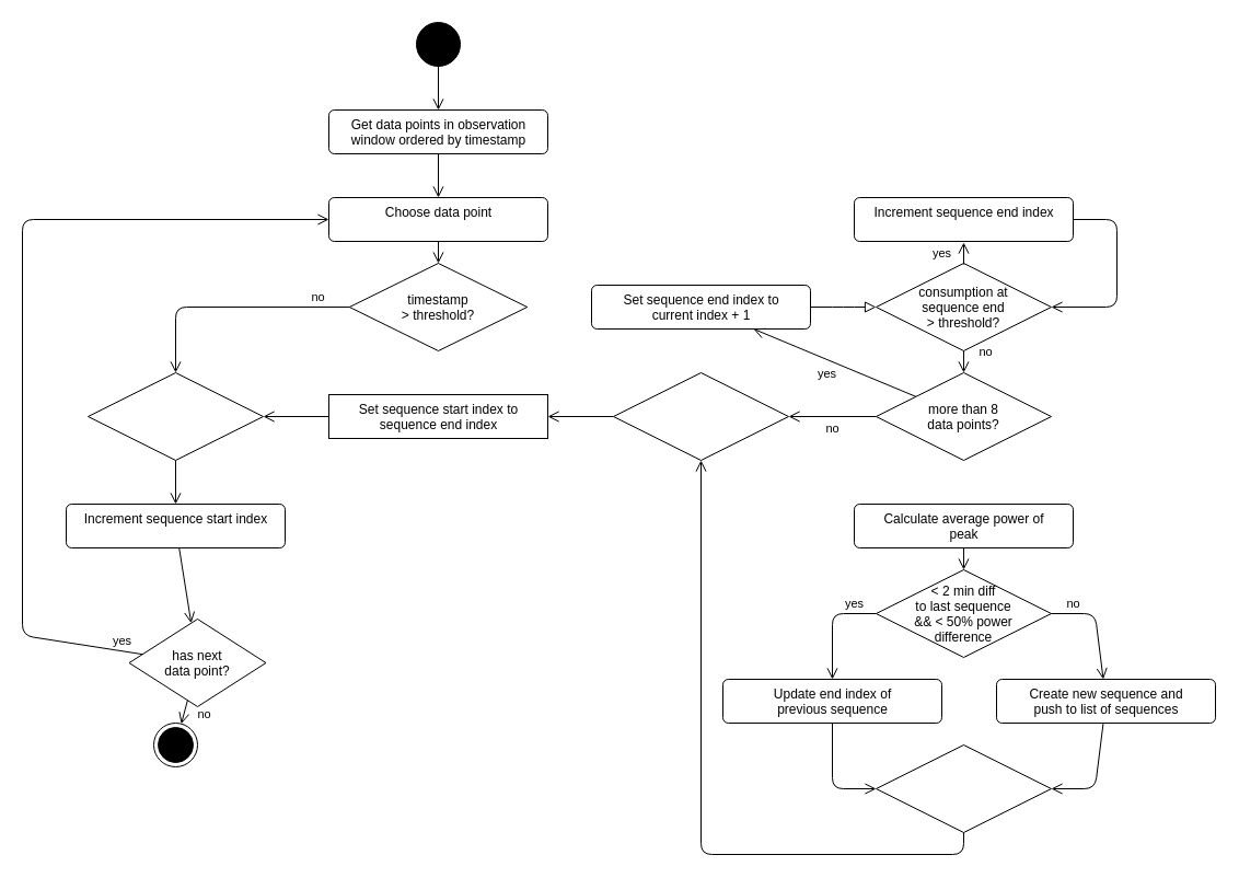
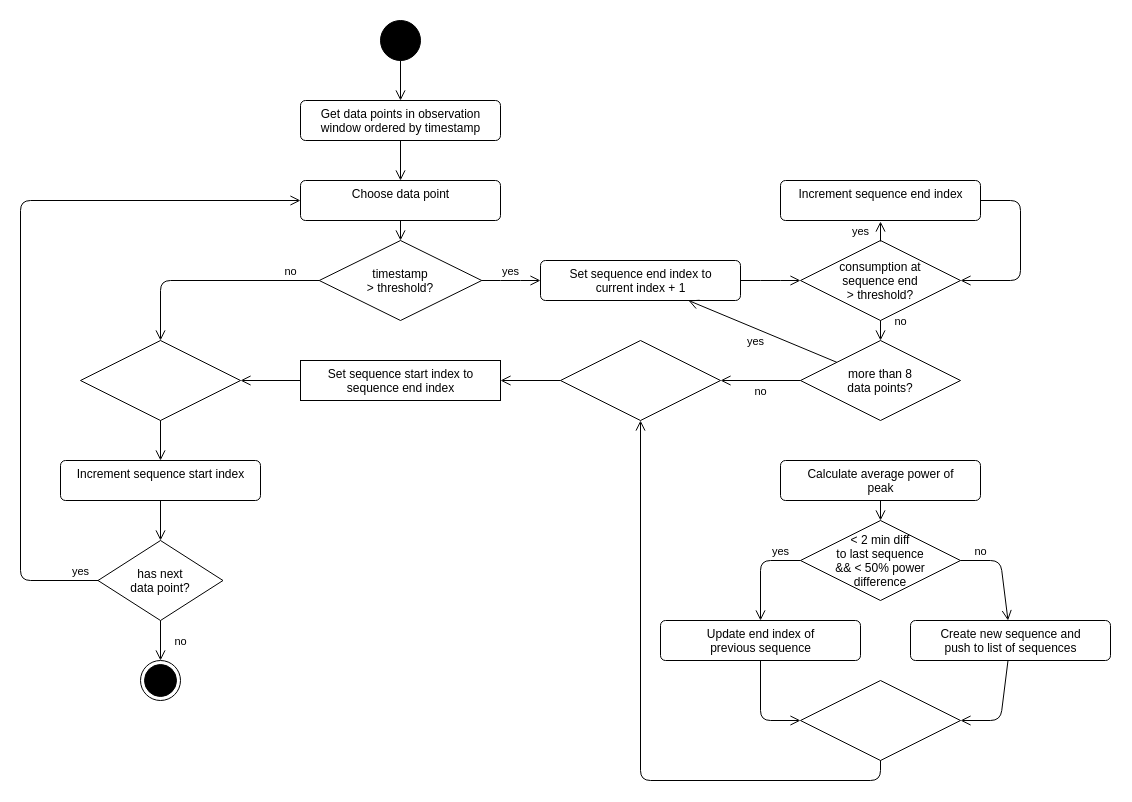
+ <mxCell id="17" value="yes" style="endArrow=open;startArrow=none;endFill=0;startFill=0;endSize=8;html=1;verticalAlign=bottom;labelBackgroundColor=none;strokeWidth=1;" edge="1" parent="1" source="6" target="11"><mxGeometry x="-0.021" width="160" relative="1" as="geometry"><mxPoint x="250" y="430" as="sourcePoint" /><mxPoint x="374.912" y="492.456" as="targetPoint" /><mxPoint as="offset" /><Array as="points"><mxPoint x="510" y="280" /></Array></mxGeometry></mxCell>
- <mxCell id="18" value="" style="endArrow=block;startArrow=none;endFill=0;startFill=0;endSize=8;html=1;verticalAlign=bottom;labelBackgroundColor=none;strokeWidth=1;" edge="1" parent="1" source="11" target="13"><mxGeometry x="0.5" y="20" width="160" relative="1" as="geometry"><mxPoint x="250" y="430" as="sourcePoint" /><mxPoint x="374.912" y="492.456" as="targetPoint" /><mxPoint as="offset" /><Array as="points"><mxPoint x="770" y="280" /></Array></mxGeometry></mxCell>
+ <mxCell id="18" value="" style="endArrow=open;startArrow=none;endFill=0;startFill=0;endSize=8;html=1;verticalAlign=bottom;labelBackgroundColor=none;strokeWidth=1;" edge="1" parent="1" source="11" target="13"><mxGeometry x="0.5" y="20" width="160" relative="1" as="geometry"><mxPoint x="250" y="430" as="sourcePoint" /><mxPoint x="374.912" y="492.456" as="targetPoint" /><mxPoint as="offset" /><Array as="points"><mxPoint x="770" y="280" /></Array></mxGeometry></mxCell>
- <mxCell id="8" value="has next&#10;data point?" style="rhombus;" vertex="1" parent="1"><mxGeometry x="117.5" y="565" width="125" height="80" as="geometry" /></mxCell>
+ <mxCell id="8" value="has next&#10;data point?" style="rhombus;" vertex="1" parent="1"><mxGeometry x="97.5" y="540" width="125" height="80" as="geometry" /></mxCell>
